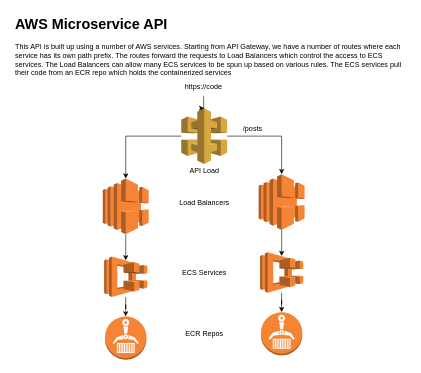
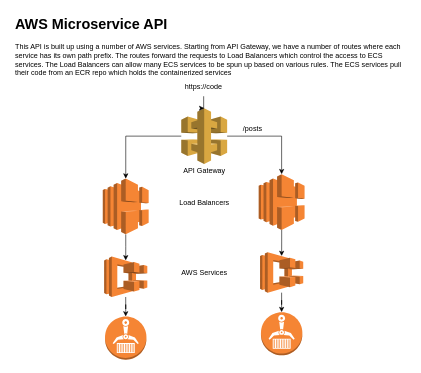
- <mxCell id="6" value="API Load" style="text;html=1;align=center;verticalAlign=middle;resizable=0;points=[];autosize=1;strokeColor=none;fillColor=none;" vertex="1" parent="1"><mxGeometry x="295.01" y="270" width="90" height="30" as="geometry" /></mxCell>
+ <mxCell id="6" value="API Gateway" style="text;html=1;align=center;verticalAlign=middle;resizable=0;points=[];autosize=1;strokeColor=none;fillColor=none;" vertex="1" parent="1"><mxGeometry x="295.01" y="270" width="90" height="30" as="geometry" /></mxCell>
- <mxCell id="21" value="ECS Services" style="text;html=1;strokeColor=none;fillColor=none;align=center;verticalAlign=middle;whiteSpace=wrap;rounded=0;" vertex="1" parent="1"><mxGeometry x="289.58" y="438.75" width="100.87" height="30" as="geometry" /></mxCell>
+ <mxCell id="21" value="AWS Services" style="text;html=1;strokeColor=none;fillColor=none;align=center;verticalAlign=middle;whiteSpace=wrap;rounded=0;" vertex="1" parent="1"><mxGeometry x="289.58" y="438.75" width="100.87" height="30" as="geometry" /></mxCell>
- <mxCell id="22" value="ECR Repos" style="text;html=1;strokeColor=none;fillColor=none;align=center;verticalAlign=middle;whiteSpace=wrap;rounded=0;" vertex="1" parent="1"><mxGeometry x="289.58" y="541" width="100.87" height="30" as="geometry" /></mxCell>
